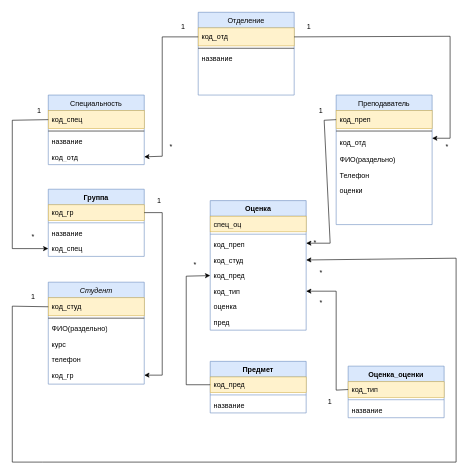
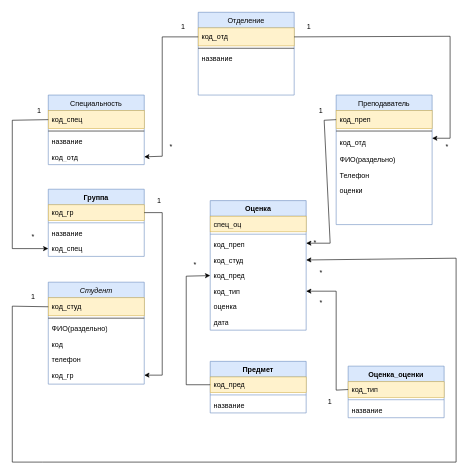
- <mxCell id="37" value="пред" style="text;strokeColor=none;fillColor=none;align=left;verticalAlign=top;spacingLeft=4;spacingRight=4;overflow=hidden;rotatable=0;points=[[0,0.5],[1,0.5]];portConstraint=eastwest;whiteSpace=wrap;html=1;" parent="29" vertex="1"><mxGeometry y="190" width="160" height="26" as="geometry" /></mxCell>
+ <mxCell id="37" value="дата" style="text;strokeColor=none;fillColor=none;align=left;verticalAlign=top;spacingLeft=4;spacingRight=4;overflow=hidden;rotatable=0;points=[[0,0.5],[1,0.5]];portConstraint=eastwest;whiteSpace=wrap;html=1;" parent="29" vertex="1"><mxGeometry y="190" width="160" height="26" as="geometry" /></mxCell>
- <mxCell id="6" value="курс" style="text;strokeColor=none;fillColor=none;align=left;verticalAlign=top;spacingLeft=4;spacingRight=4;overflow=hidden;rotatable=0;points=[[0,0.5],[1,0.5]];portConstraint=eastwest;whiteSpace=wrap;html=1;" parent="2" vertex="1"><mxGeometry y="90" width="160" height="26" as="geometry" /></mxCell>
+ <mxCell id="6" value="код" style="text;strokeColor=none;fillColor=none;align=left;verticalAlign=top;spacingLeft=4;spacingRight=4;overflow=hidden;rotatable=0;points=[[0,0.5],[1,0.5]];portConstraint=eastwest;whiteSpace=wrap;html=1;" parent="2" vertex="1"><mxGeometry y="90" width="160" height="26" as="geometry" /></mxCell>
